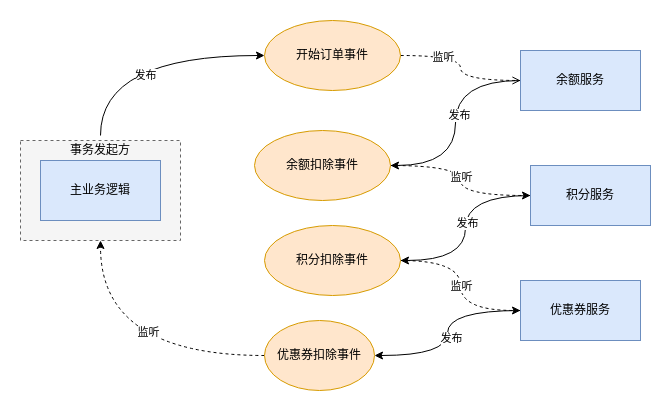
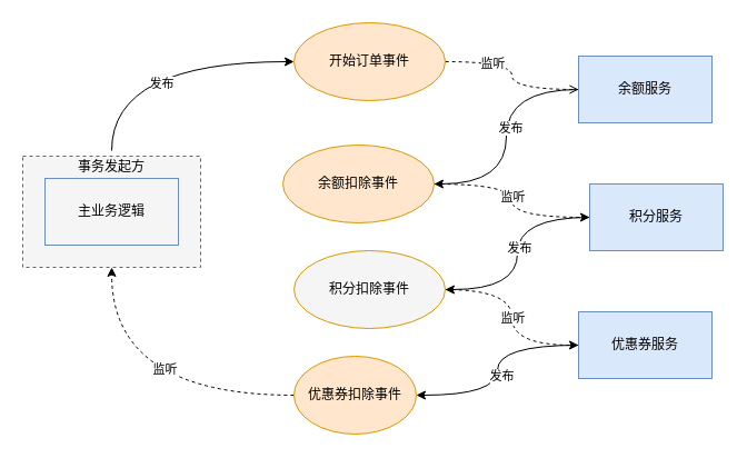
- <mxCell id="5" value="主业务逻辑" style="rounded=0;whiteSpace=wrap;html=1;fillColor=#dae8fc;strokeColor=#6c8ebf;" vertex="1" parent="1"><mxGeometry x="40" y="160" width="120" height="60" as="geometry" /></mxCell>
+ <mxCell id="5" value="主业务逻辑" style="rounded=0;whiteSpace=wrap;html=1;fillColor=#f5f5f5;strokeColor=#6c8ebf;" vertex="1" parent="1"><mxGeometry x="40" y="160" width="120" height="60" as="geometry" /></mxCell>
- <mxCell id="27" value="积分扣除事件" style="ellipse;whiteSpace=wrap;html=1;fillColor=#ffe6cc;strokeColor=#d79b00;" vertex="1" parent="1"><mxGeometry x="264" y="225" width="136" height="70" as="geometry" /></mxCell>
+ <mxCell id="27" value="积分扣除事件" style="ellipse;whiteSpace=wrap;html=1;fillColor=#f5f5f5;strokeColor=#d79b00;" vertex="1" parent="1"><mxGeometry x="264" y="225" width="136" height="70" as="geometry" /></mxCell>
